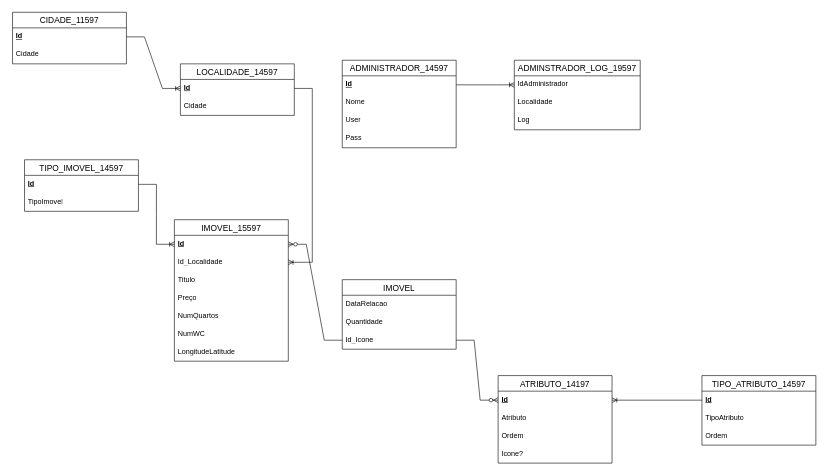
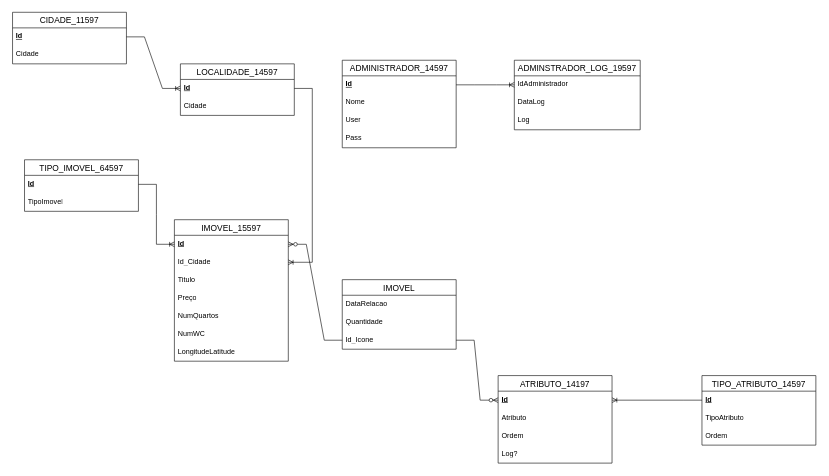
- <mxCell id="9" value="Localidade" style="text;strokeColor=none;fillColor=none;spacingLeft=4;spacingRight=4;overflow=hidden;rotatable=0;points=[[0,0.5],[1,0.5]];portConstraint=eastwest;fontSize=12;whiteSpace=wrap;html=1;" vertex="1" parent="7"><mxGeometry y="56" width="210" height="30" as="geometry" /></mxCell>
+ <mxCell id="9" value="DataLog" style="text;strokeColor=none;fillColor=none;spacingLeft=4;spacingRight=4;overflow=hidden;rotatable=0;points=[[0,0.5],[1,0.5]];portConstraint=eastwest;fontSize=12;whiteSpace=wrap;html=1;" vertex="1" parent="7"><mxGeometry y="56" width="210" height="30" as="geometry" /></mxCell>
- <mxCell id="11" value="TIPO_IMOVEL_14597" style="swimlane;fontStyle=0;childLayout=stackLayout;horizontal=1;startSize=26;horizontalStack=0;resizeParent=1;resizeParentMax=0;resizeLast=0;collapsible=1;marginBottom=0;align=center;fontSize=14;" vertex="1" parent="1"><mxGeometry x="40" y="266" width="190" height="86" as="geometry" /></mxCell>
+ <mxCell id="11" value="TIPO_IMOVEL_64597" style="swimlane;fontStyle=0;childLayout=stackLayout;horizontal=1;startSize=26;horizontalStack=0;resizeParent=1;resizeParentMax=0;resizeLast=0;collapsible=1;marginBottom=0;align=center;fontSize=14;" vertex="1" parent="1"><mxGeometry x="40" y="266" width="190" height="86" as="geometry" /></mxCell>
- <mxCell id="16" value="Id_Localidade" style="text;strokeColor=none;fillColor=none;spacingLeft=4;spacingRight=4;overflow=hidden;rotatable=0;points=[[0,0.5],[1,0.5]];portConstraint=eastwest;fontSize=12;whiteSpace=wrap;html=1;" vertex="1" parent="14"><mxGeometry y="56" width="190" height="30" as="geometry" /></mxCell>
+ <mxCell id="16" value="Id_Cidade" style="text;strokeColor=none;fillColor=none;spacingLeft=4;spacingRight=4;overflow=hidden;rotatable=0;points=[[0,0.5],[1,0.5]];portConstraint=eastwest;fontSize=12;whiteSpace=wrap;html=1;" vertex="1" parent="14"><mxGeometry y="56" width="190" height="30" as="geometry" /></mxCell>
- <mxCell id="34" value="Icone?" style="text;strokeColor=none;fillColor=none;spacingLeft=4;spacingRight=4;overflow=hidden;rotatable=0;points=[[0,0.5],[1,0.5]];portConstraint=eastwest;fontSize=12;whiteSpace=wrap;html=1;" vertex="1" parent="30"><mxGeometry y="116" width="190" height="30" as="geometry" /></mxCell>
+ <mxCell id="34" value="Log?" style="text;strokeColor=none;fillColor=none;spacingLeft=4;spacingRight=4;overflow=hidden;rotatable=0;points=[[0,0.5],[1,0.5]];portConstraint=eastwest;fontSize=12;whiteSpace=wrap;html=1;" vertex="1" parent="30"><mxGeometry y="116" width="190" height="30" as="geometry" /></mxCell>
